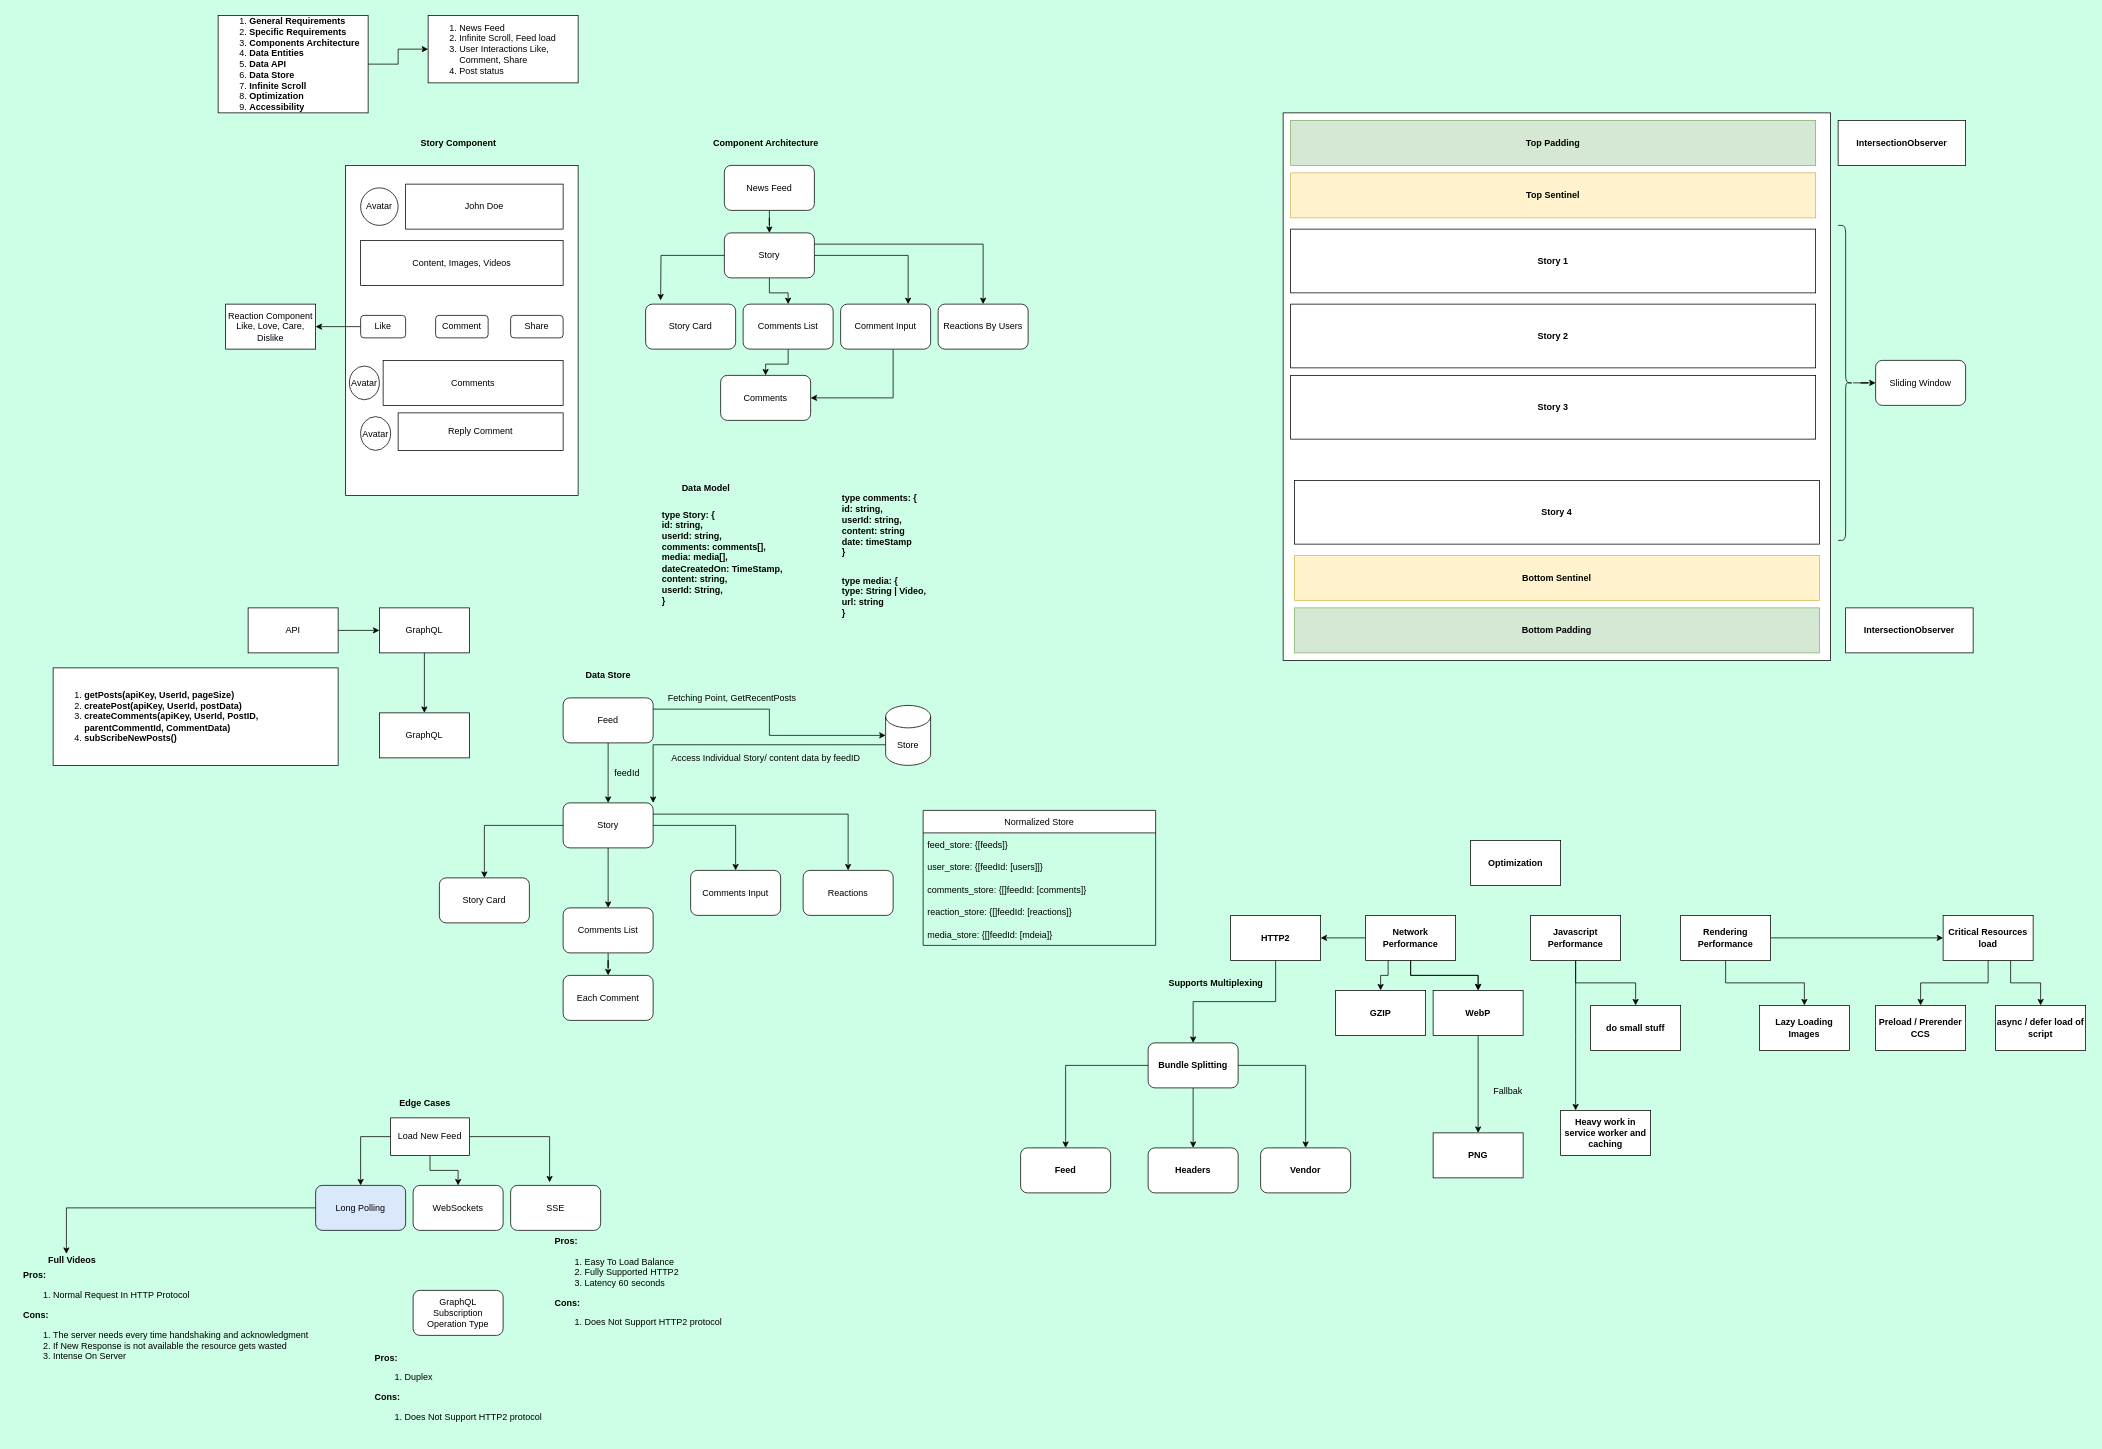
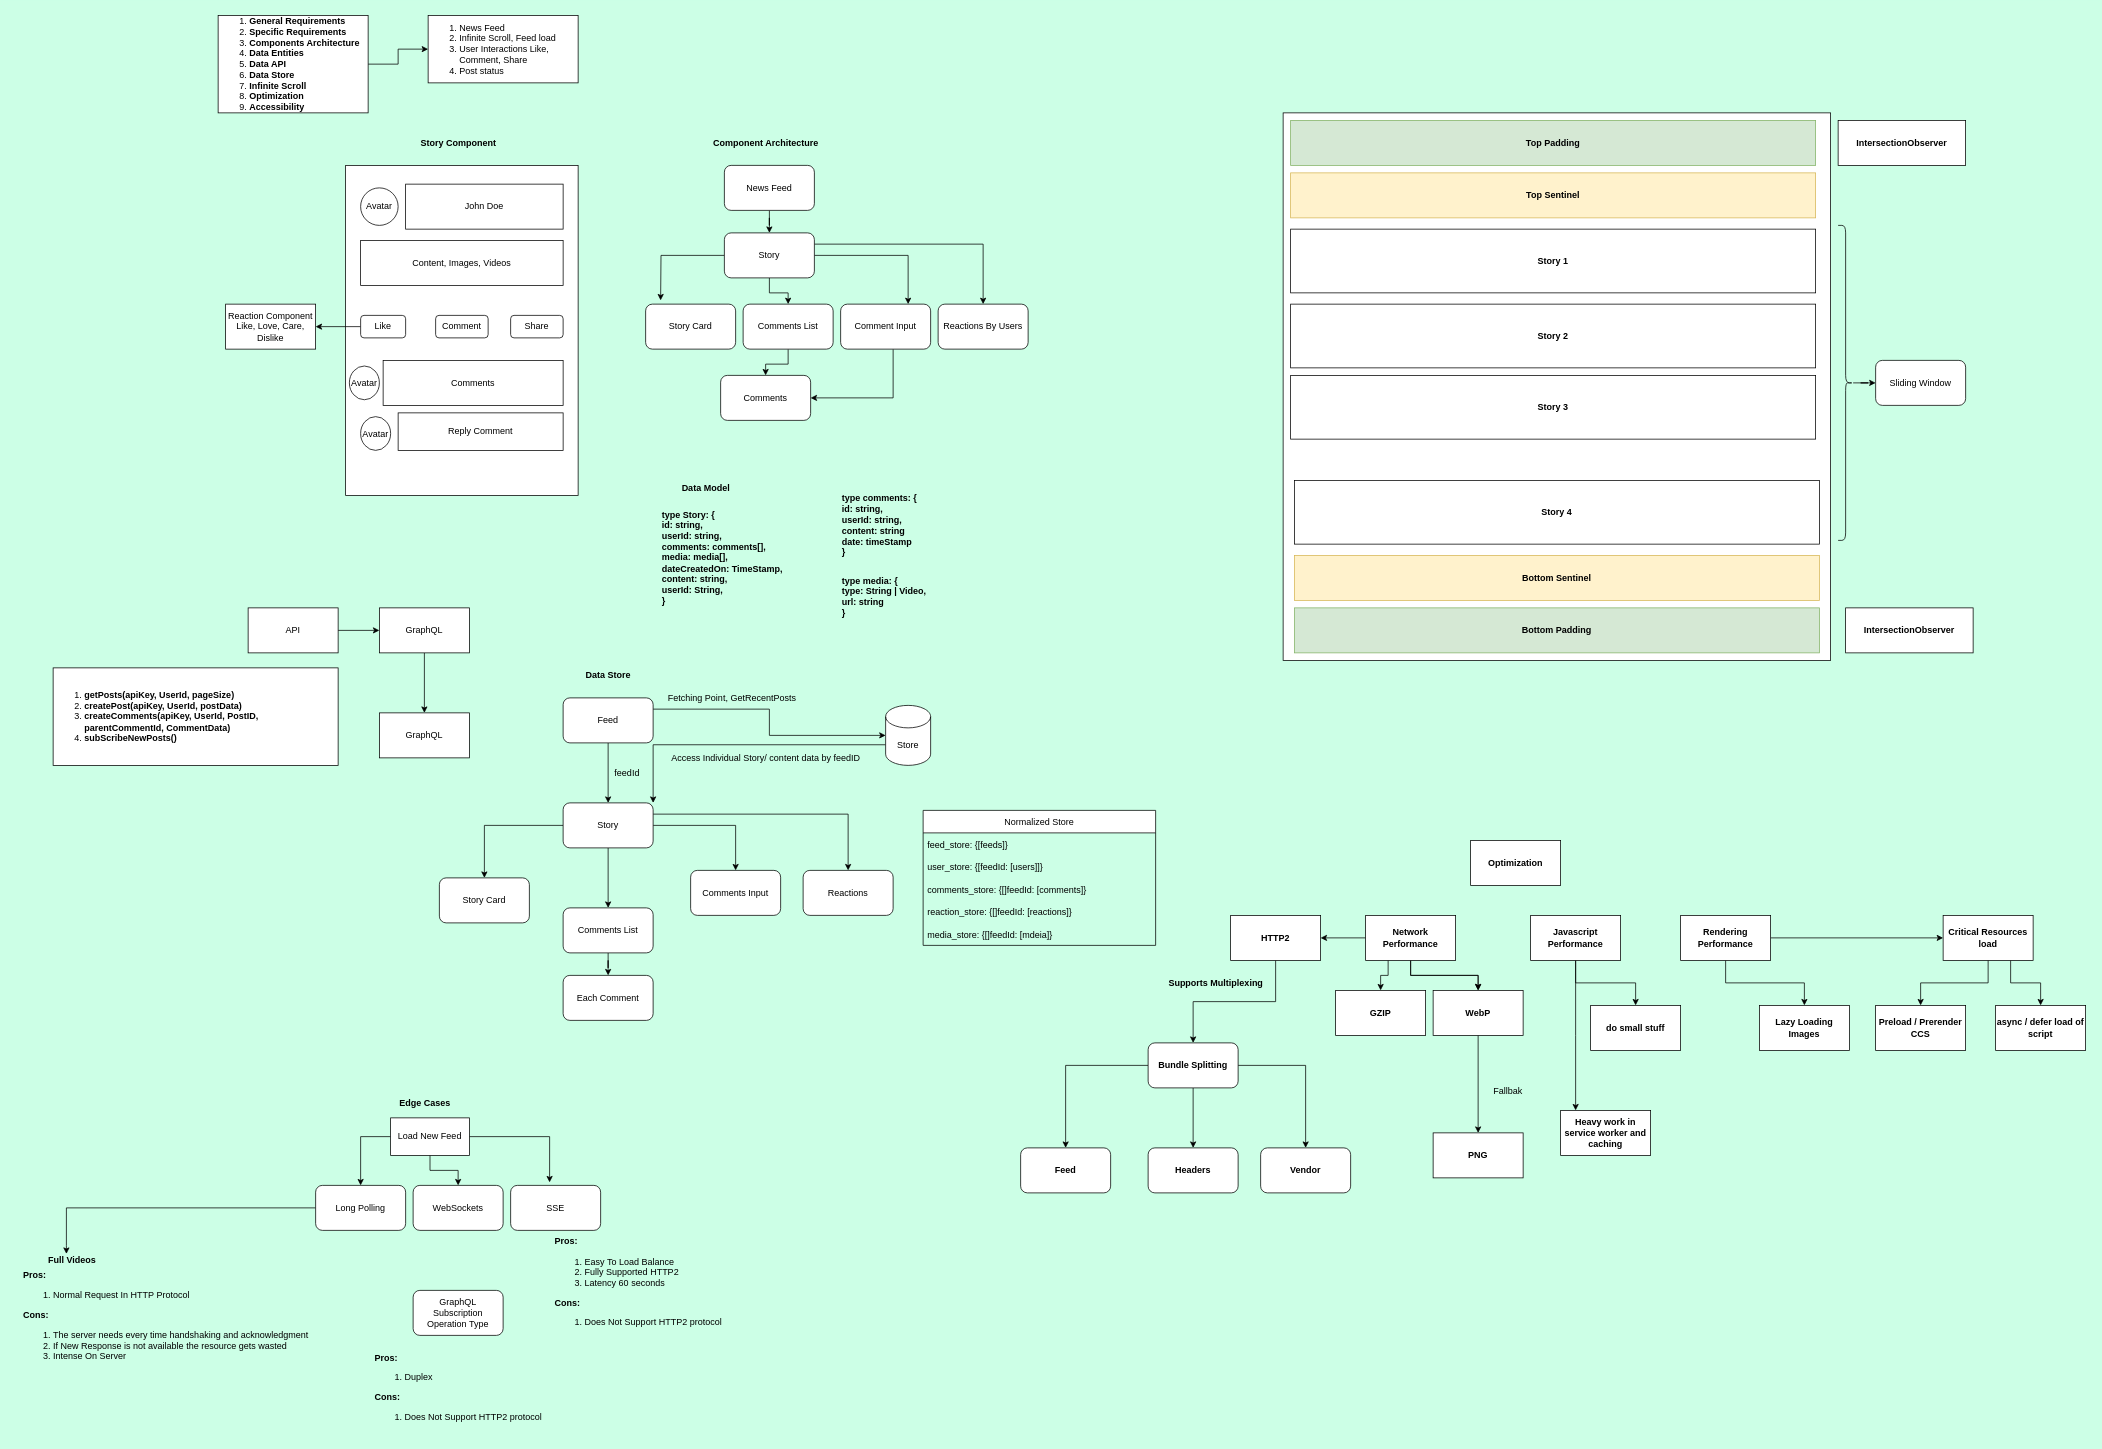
- <mxCell id="76" value="Long Polling" style="rounded=1;whiteSpace=wrap;html=1;fillColor=#dae8fc;" vertex="1" parent="1"><mxGeometry x="420" y="1580" width="120" height="60" as="geometry" /></mxCell>
+ <mxCell id="76" value="Long Polling" style="rounded=1;whiteSpace=wrap;html=1;" vertex="1" parent="1"><mxGeometry x="420" y="1580" width="120" height="60" as="geometry" /></mxCell>
